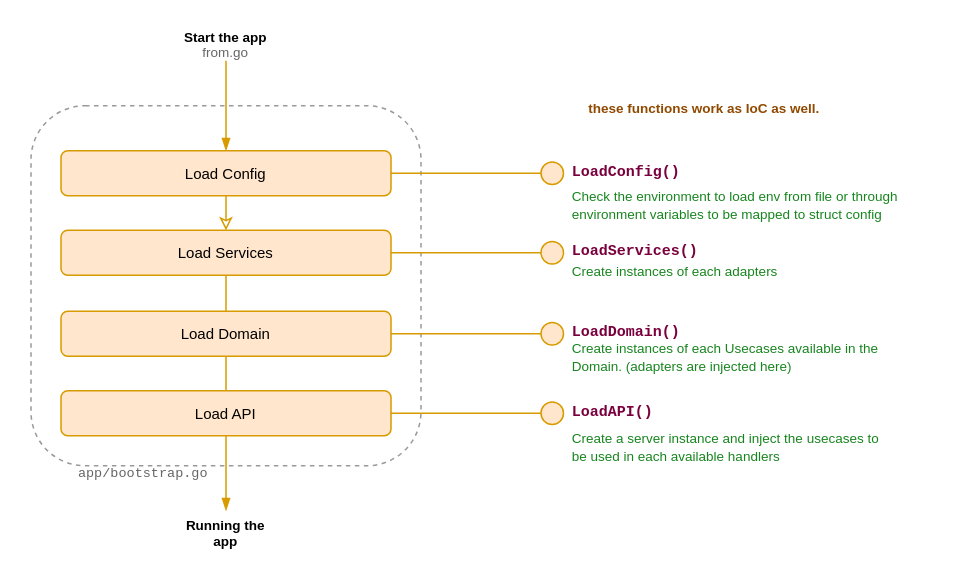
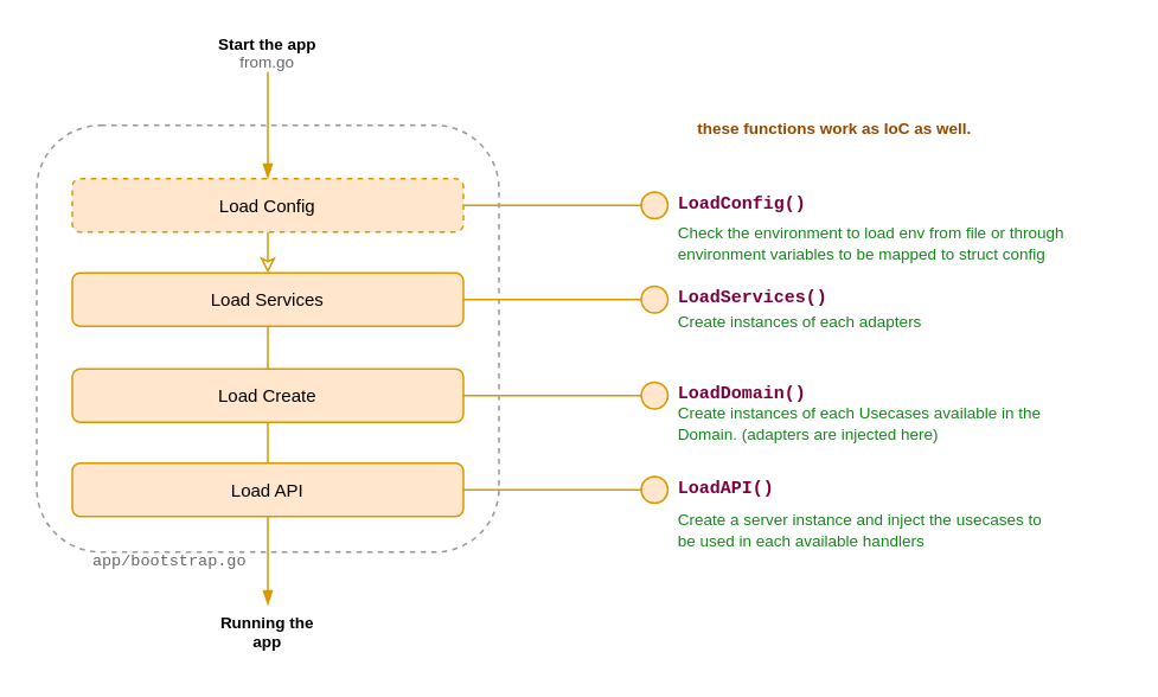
- <mxCell id="20" value="Load Config" style="rounded=1;whiteSpace=wrap;html=1;fillColor=#ffe6cc;strokeColor=#d79b00;fontFamily=Helvetica;fontSize=10;" vertex="1" parent="1"><mxGeometry x="40" y="100" width="220" height="30" as="geometry" /></mxCell>
+ <mxCell id="20" value="Load Config" style="rounded=1;whiteSpace=wrap;html=1;fillColor=#ffe6cc;strokeColor=#d79b00;fontFamily=Helvetica;fontSize=10;dashed=1;" vertex="1" parent="1"><mxGeometry x="40" y="100" width="220" height="30" as="geometry" /></mxCell>
- <mxCell id="18" value="Load Domain" style="rounded=1;whiteSpace=wrap;html=1;fillColor=#ffe6cc;strokeColor=#d79b00;fontFamily=Helvetica;fontSize=10;" vertex="1" parent="1"><mxGeometry x="40" y="207" width="220" height="30" as="geometry" /></mxCell>
+ <mxCell id="18" value="Load Create" style="rounded=1;whiteSpace=wrap;html=1;fillColor=#ffe6cc;strokeColor=#d79b00;fontFamily=Helvetica;fontSize=10;" vertex="1" parent="1"><mxGeometry x="40" y="207" width="220" height="30" as="geometry" /></mxCell>
